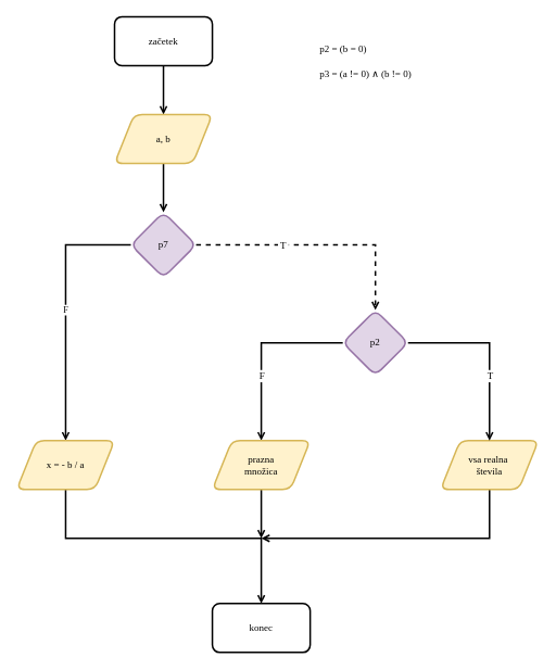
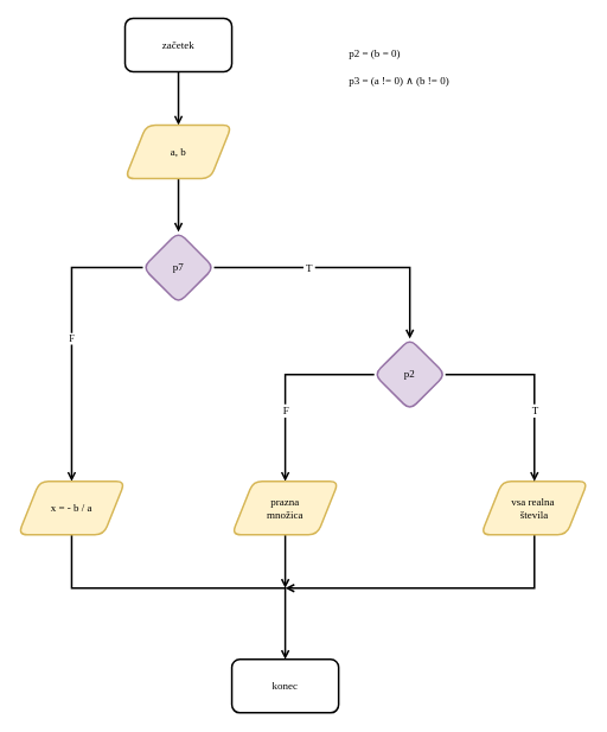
- <mxCell id="6" style="edgeStyle=orthogonalEdgeStyle;rounded=0;orthogonalLoop=1;jettySize=auto;html=1;endArrow=open;endFill=0;strokeWidth=2;fontFamily=Georgia;entryX=0.5;entryY=0;entryDx=0;entryDy=0;dashed=1;" edge="1" parent="1" source="9" target="15"><mxGeometry relative="1" as="geometry"><mxPoint x="340" y="380" as="targetPoint" /><Array as="points"><mxPoint x="460" y="300" /></Array></mxGeometry></mxCell>
+ <mxCell id="6" style="edgeStyle=orthogonalEdgeStyle;rounded=0;orthogonalLoop=1;jettySize=auto;html=1;endArrow=open;endFill=0;strokeWidth=2;fontFamily=Georgia;entryX=0.5;entryY=0;entryDx=0;entryDy=0;" edge="1" parent="1" source="9" target="15"><mxGeometry relative="1" as="geometry"><mxPoint x="340" y="380" as="targetPoint" /><Array as="points"><mxPoint x="460" y="300" /></Array></mxGeometry></mxCell>
